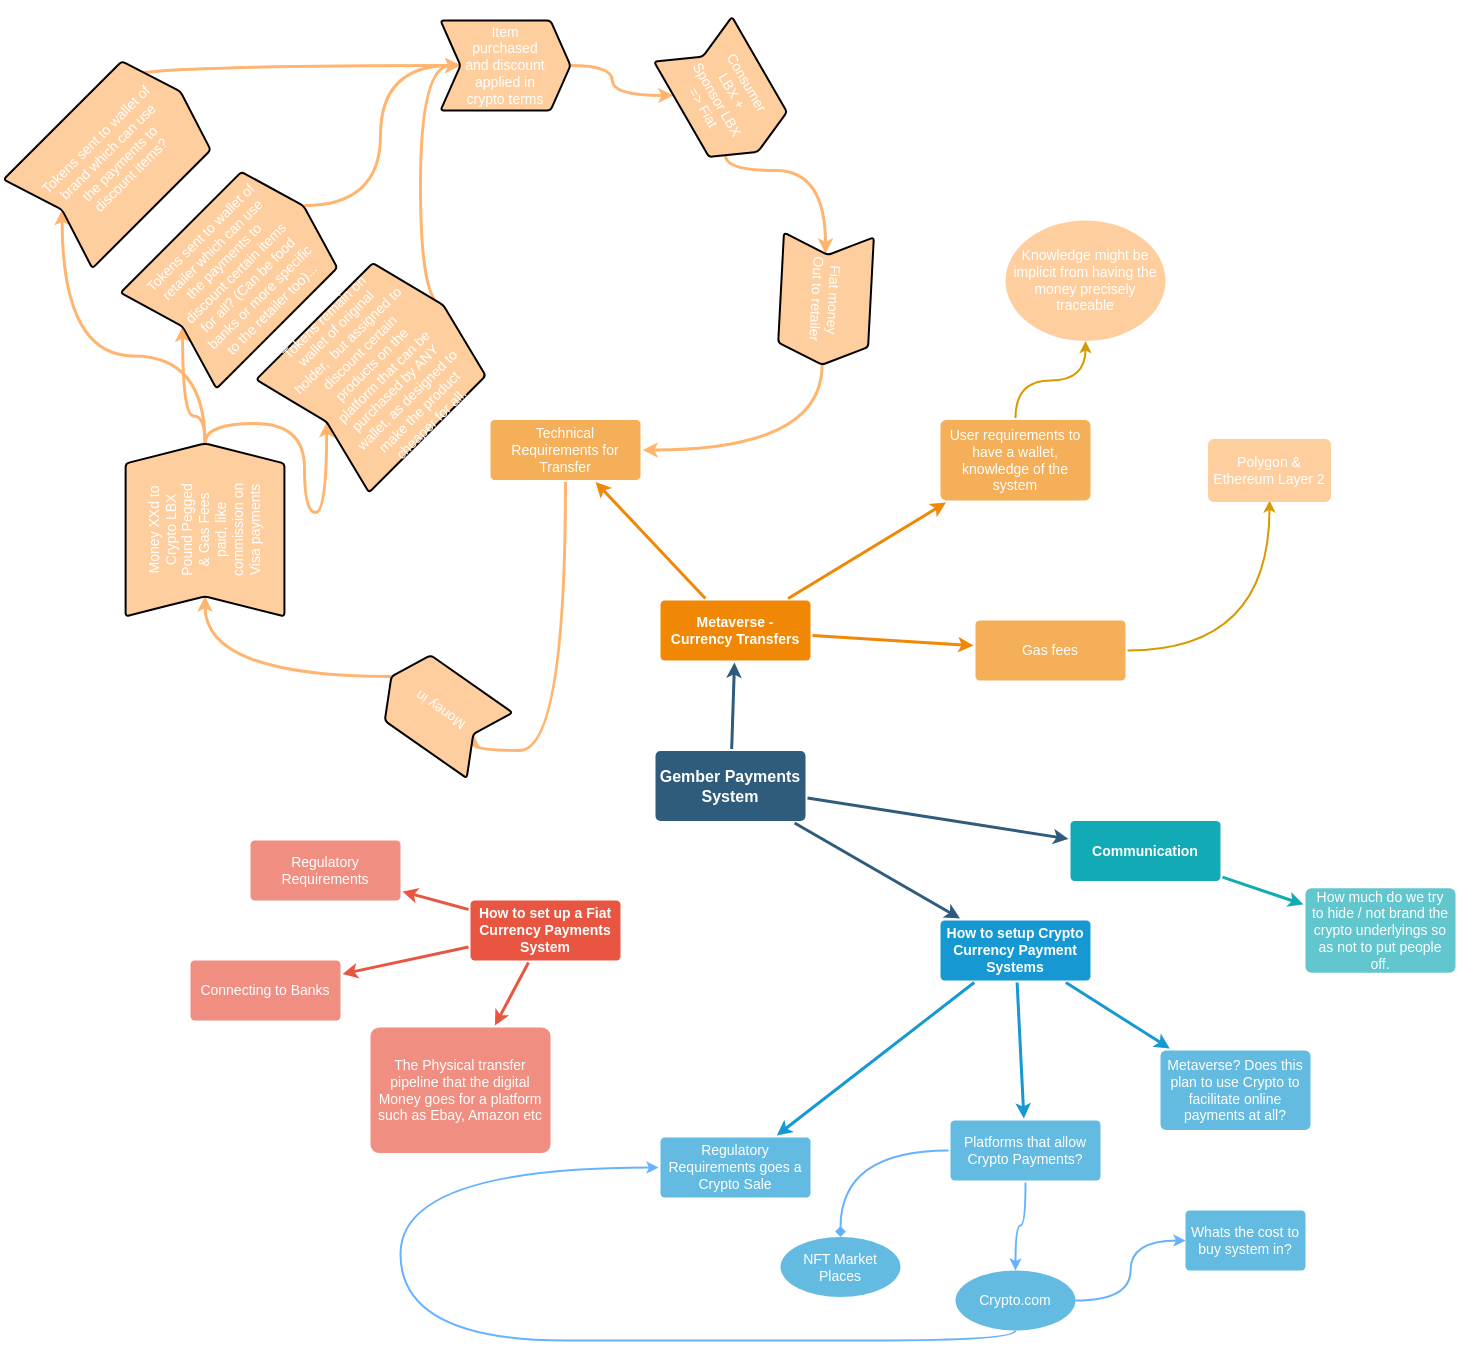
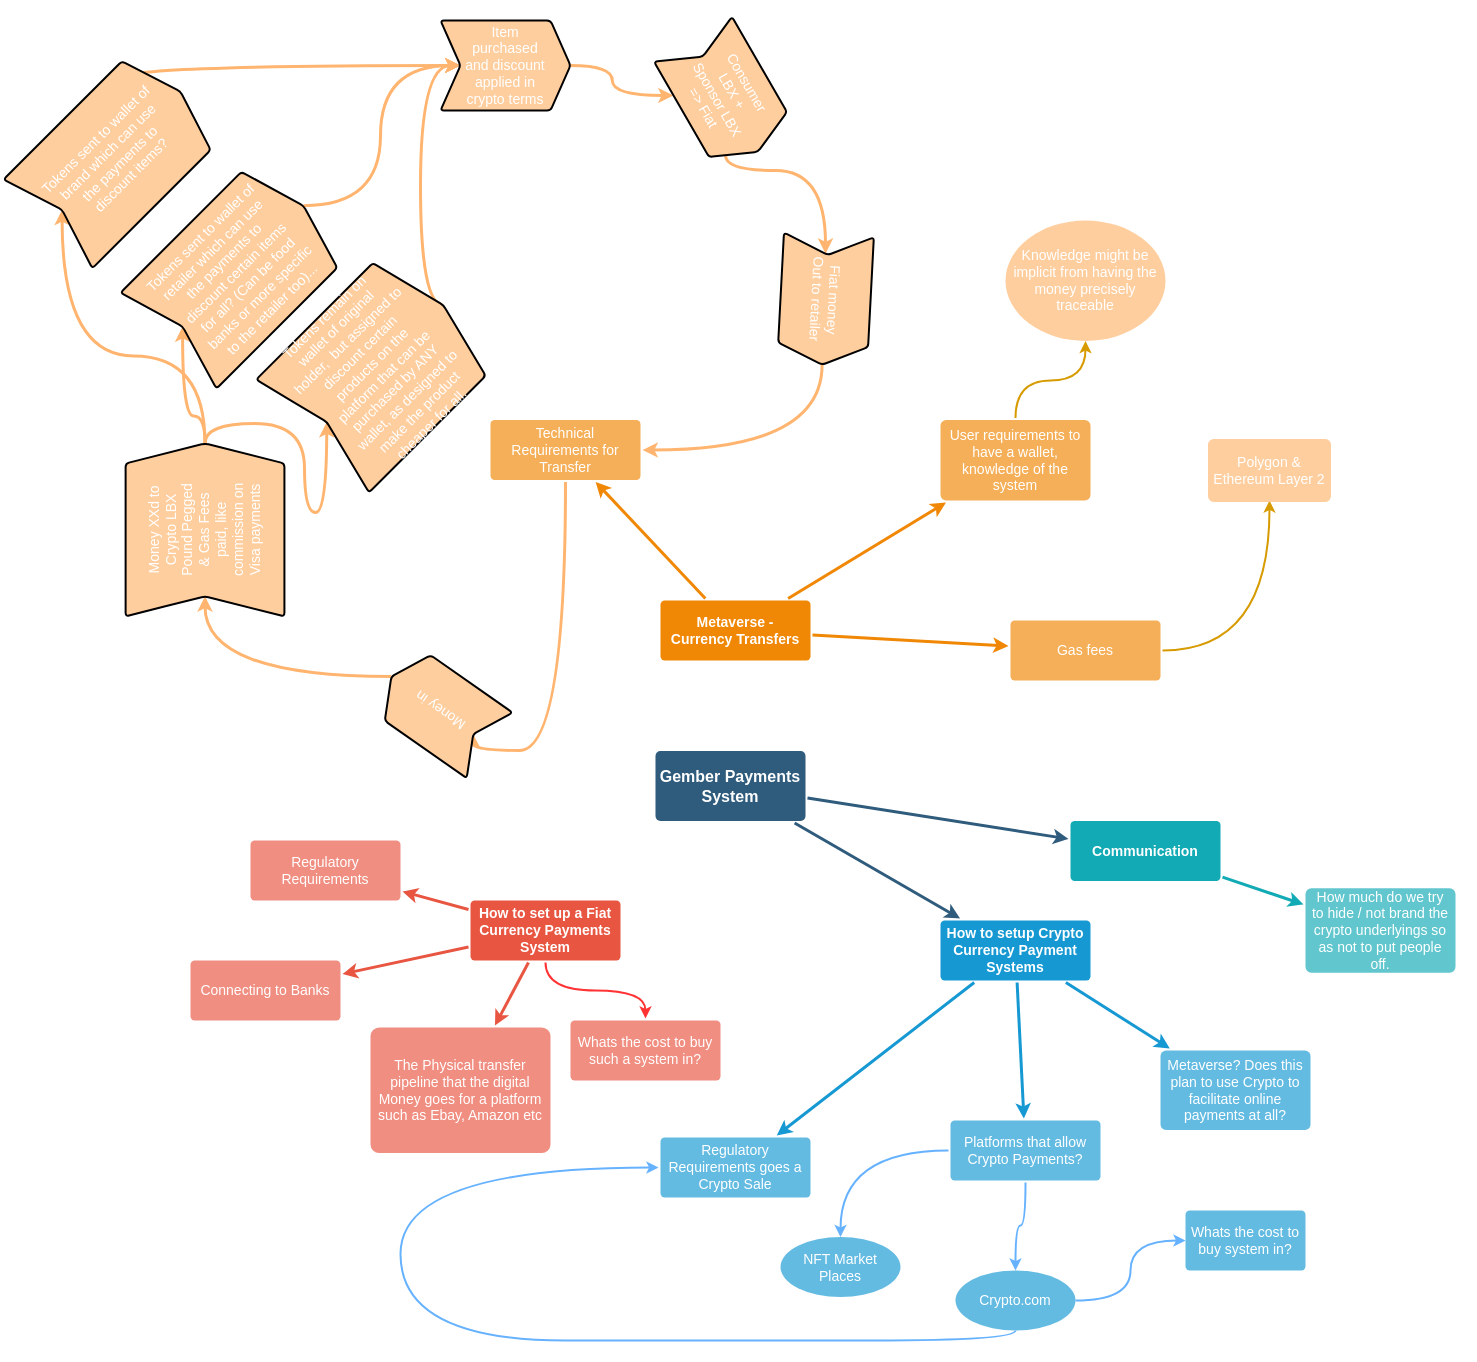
- <mxCell id="24" value="Gas fees" style="rounded=1;whiteSpace=wrap;html=1;shadow=0;labelBackgroundColor=none;strokeColor=none;strokeWidth=3;fillColor=#f5af58;fontFamily=Helvetica;fontSize=14;fontColor=#FFFFFF;align=center;spacing=5;arcSize=7;perimeterSpacing=2;" parent="1" vertex="1"><mxGeometry x="975" y="620" width="150" height="60" as="geometry" /></mxCell>
+ <mxCell id="24" value="Gas fees" style="rounded=1;whiteSpace=wrap;html=1;shadow=0;labelBackgroundColor=none;strokeColor=none;strokeWidth=3;fillColor=#f5af58;fontFamily=Helvetica;fontSize=14;fontColor=#FFFFFF;align=center;spacing=5;arcSize=7;perimeterSpacing=2;" parent="1" vertex="1"><mxGeometry x="1010" y="620" width="150" height="60" as="geometry" /></mxCell>
- <mxCell id="2" value="" style="edgeStyle=none;rounded=0;jumpStyle=none;html=1;shadow=0;labelBackgroundColor=none;startArrow=none;startFill=0;endArrow=classic;endFill=1;jettySize=auto;orthogonalLoop=1;strokeColor=#2F5B7C;strokeWidth=3;fontFamily=Helvetica;fontSize=16;fontColor=#23445D;spacing=5;" parent="1" source="5" target="22" edge="1"><mxGeometry relative="1" as="geometry" /></mxCell>
+ <mxCell id="9" style="edgeStyle=orthogonalEdgeStyle;curved=1;rounded=0;orthogonalLoop=1;jettySize=auto;html=1;exitX=0.5;exitY=1;exitDx=0;exitDy=0;fontColor=#FFFFFF;strokeColor=#FF3333;strokeWidth=2;" edge="1" parent="1" source="10" target="60"><mxGeometry relative="1" as="geometry" /></mxCell>
+ <mxCell id="60" value="Whats the cost to buy such a system in?" style="rounded=1;whiteSpace=wrap;html=1;shadow=0;labelBackgroundColor=none;strokeColor=none;strokeWidth=3;fillColor=#f08e81;fontFamily=Helvetica;fontSize=14;fontColor=#FFFFFF;align=center;spacing=5;fontStyle=0;arcSize=7;perimeterSpacing=2;" vertex="1" parent="1"><mxGeometry x="570" y="1020" width="150" height="60" as="geometry" /></mxCell>
- <mxCell id="55" value="" style="edgeStyle=orthogonalEdgeStyle;curved=1;rounded=0;orthogonalLoop=1;jettySize=auto;html=1;fontColor=#FFFFFF;strokeColor=#66B2FF;strokeWidth=2;exitX=0;exitY=0.5;exitDx=0;exitDy=0;endArrow=diamond;" edge="1" parent="1" source="20" target="59"><mxGeometry relative="1" as="geometry"><mxPoint x="730" y="1150" as="sourcePoint" /></mxGeometry></mxCell>
+ <mxCell id="55" value="" style="edgeStyle=orthogonalEdgeStyle;curved=1;rounded=0;orthogonalLoop=1;jettySize=auto;html=1;fontColor=#FFFFFF;strokeColor=#66B2FF;strokeWidth=2;exitX=0;exitY=0.5;exitDx=0;exitDy=0;" edge="1" parent="1" source="20" target="59"><mxGeometry relative="1" as="geometry"><mxPoint x="730" y="1150" as="sourcePoint" /></mxGeometry></mxCell>
